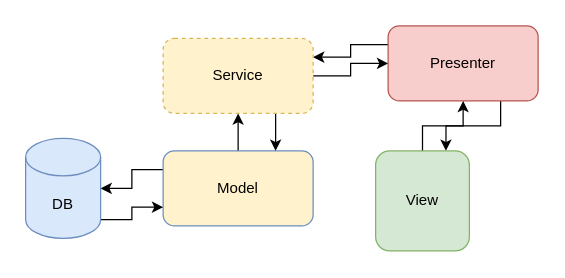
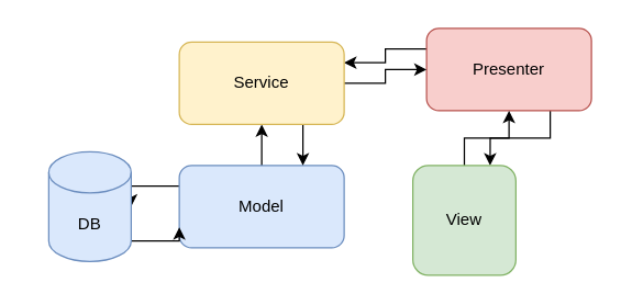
- <mxCell id="12" value="Service" style="rounded=1;whiteSpace=wrap;html=1;fillColor=#fff2cc;strokeColor=#d6b656;dashed=1;" vertex="1" parent="1"><mxGeometry x="130" y="30" width="120" height="60" as="geometry" /></mxCell>
+ <mxCell id="12" value="Service" style="rounded=1;whiteSpace=wrap;html=1;fillColor=#fff2cc;strokeColor=#d6b656;" vertex="1" parent="1"><mxGeometry x="130" y="30" width="120" height="60" as="geometry" /></mxCell>
- <mxCell id="14" value="DB" style="shape=cylinder3;whiteSpace=wrap;html=1;boundedLbl=1;backgroundOutline=1;size=15;fillColor=#dae8fc;strokeColor=#6c8ebf;" vertex="1" parent="1"><mxGeometry x="20" y="110" width="60" height="80" as="geometry" /></mxCell>
+ <mxCell id="14" value="DB" style="shape=cylinder3;whiteSpace=wrap;html=1;boundedLbl=1;backgroundOutline=1;size=15;fillColor=#dae8fc;strokeColor=#6c8ebf;" vertex="1" parent="1"><mxGeometry x="35" y="110" width="60" height="80" as="geometry" /></mxCell>
- <mxCell id="7" value="Model" style="rounded=1;whiteSpace=wrap;html=1;fillColor=#fff2cc;strokeColor=#6c8ebf;" vertex="1" parent="1"><mxGeometry x="130" y="120" width="120" height="60" as="geometry" /></mxCell>
+ <mxCell id="7" value="Model" style="rounded=1;whiteSpace=wrap;html=1;fillColor=#dae8fc;strokeColor=#6c8ebf;" vertex="1" parent="1"><mxGeometry x="130" y="120" width="120" height="60" as="geometry" /></mxCell>
